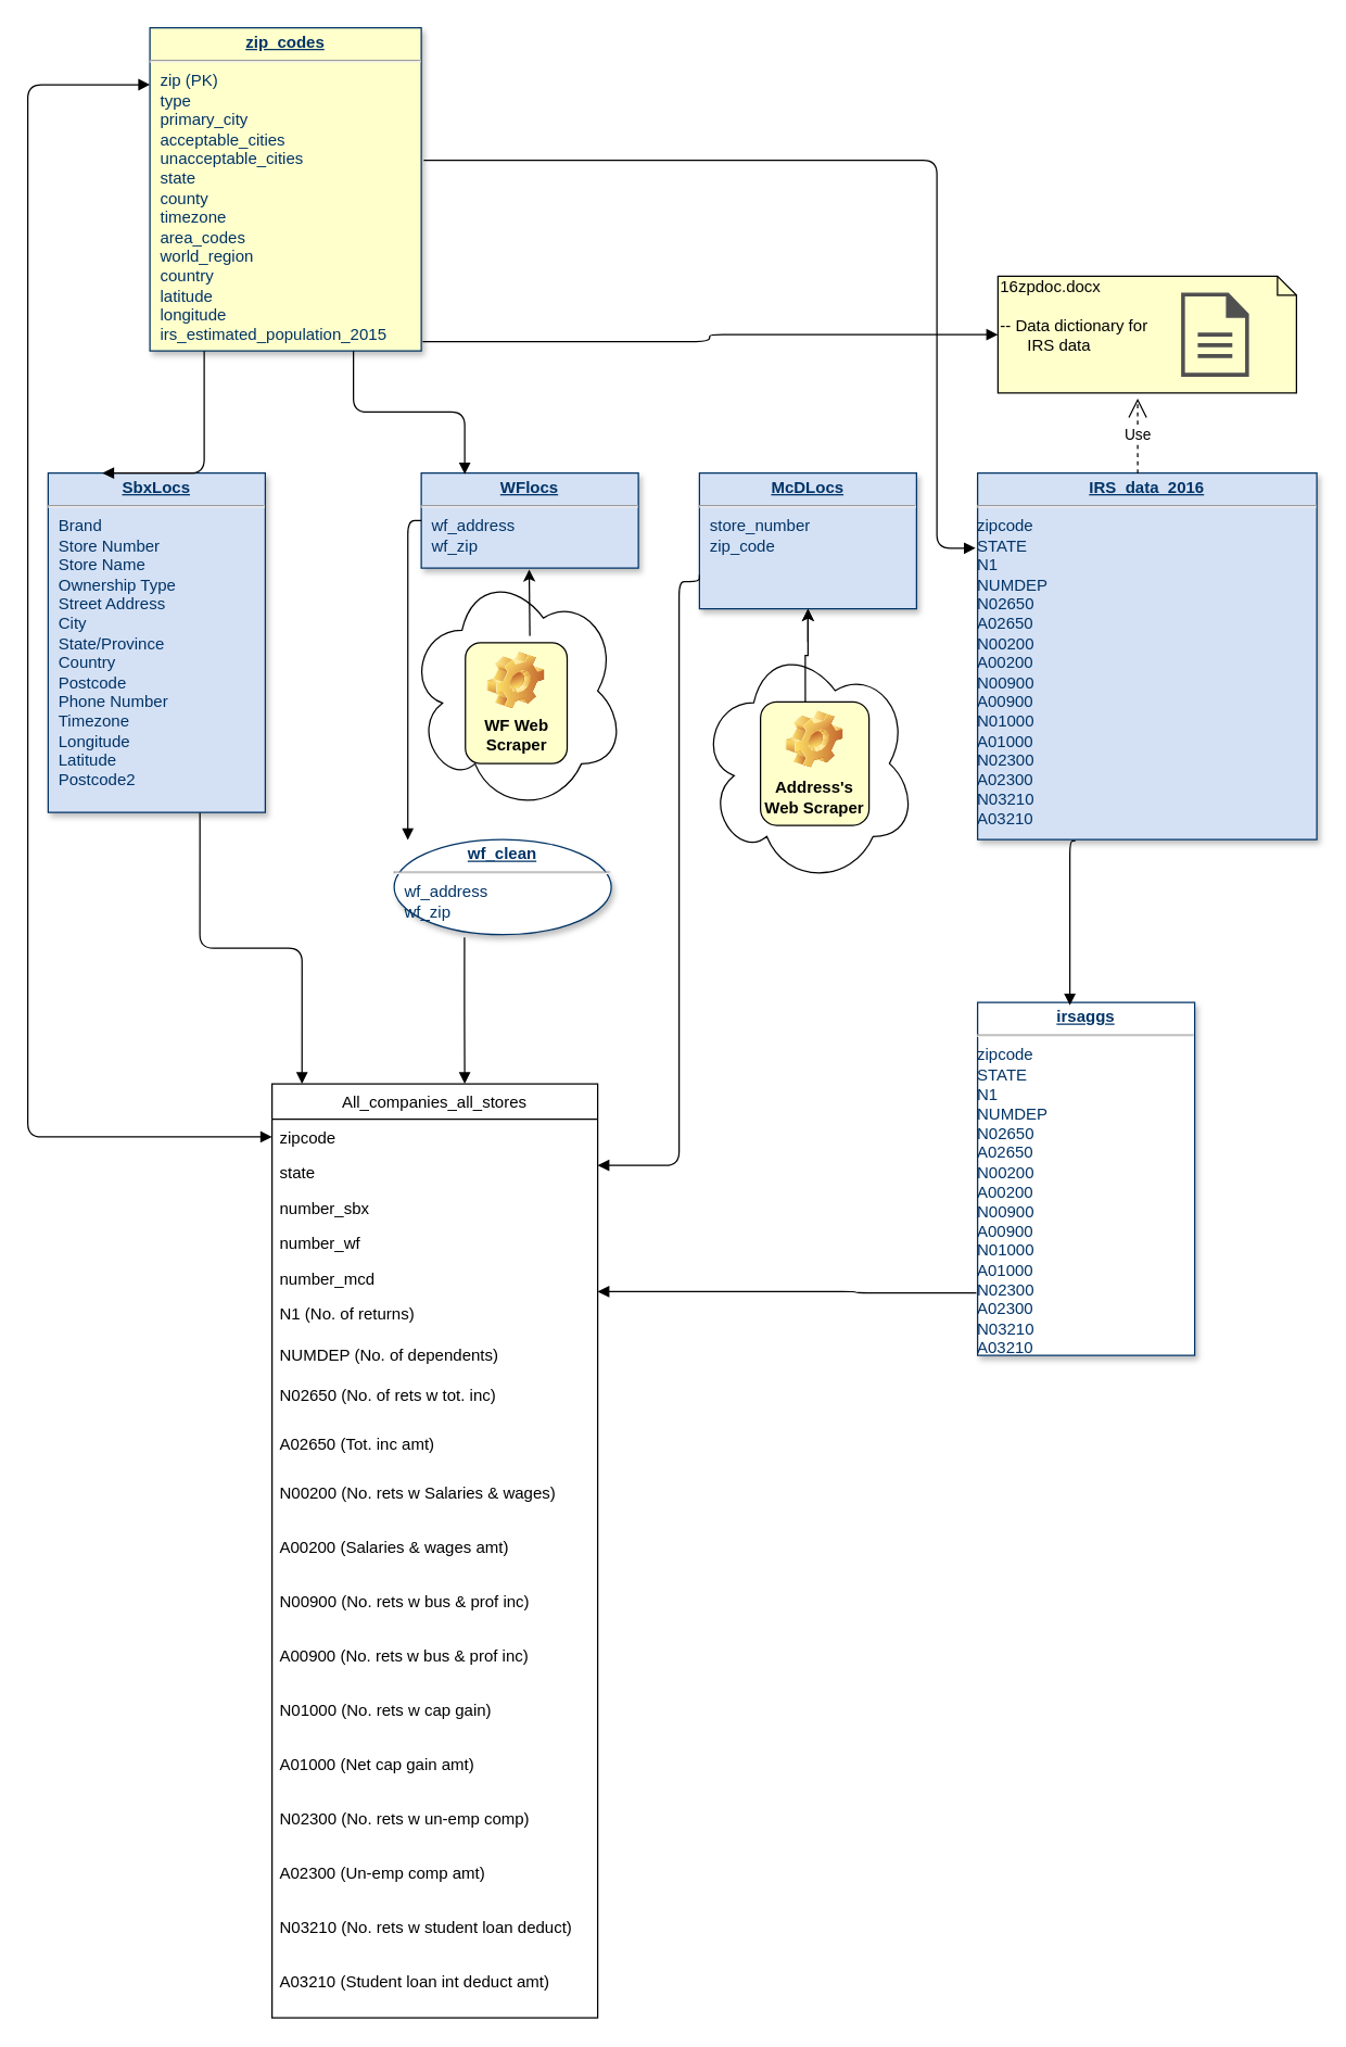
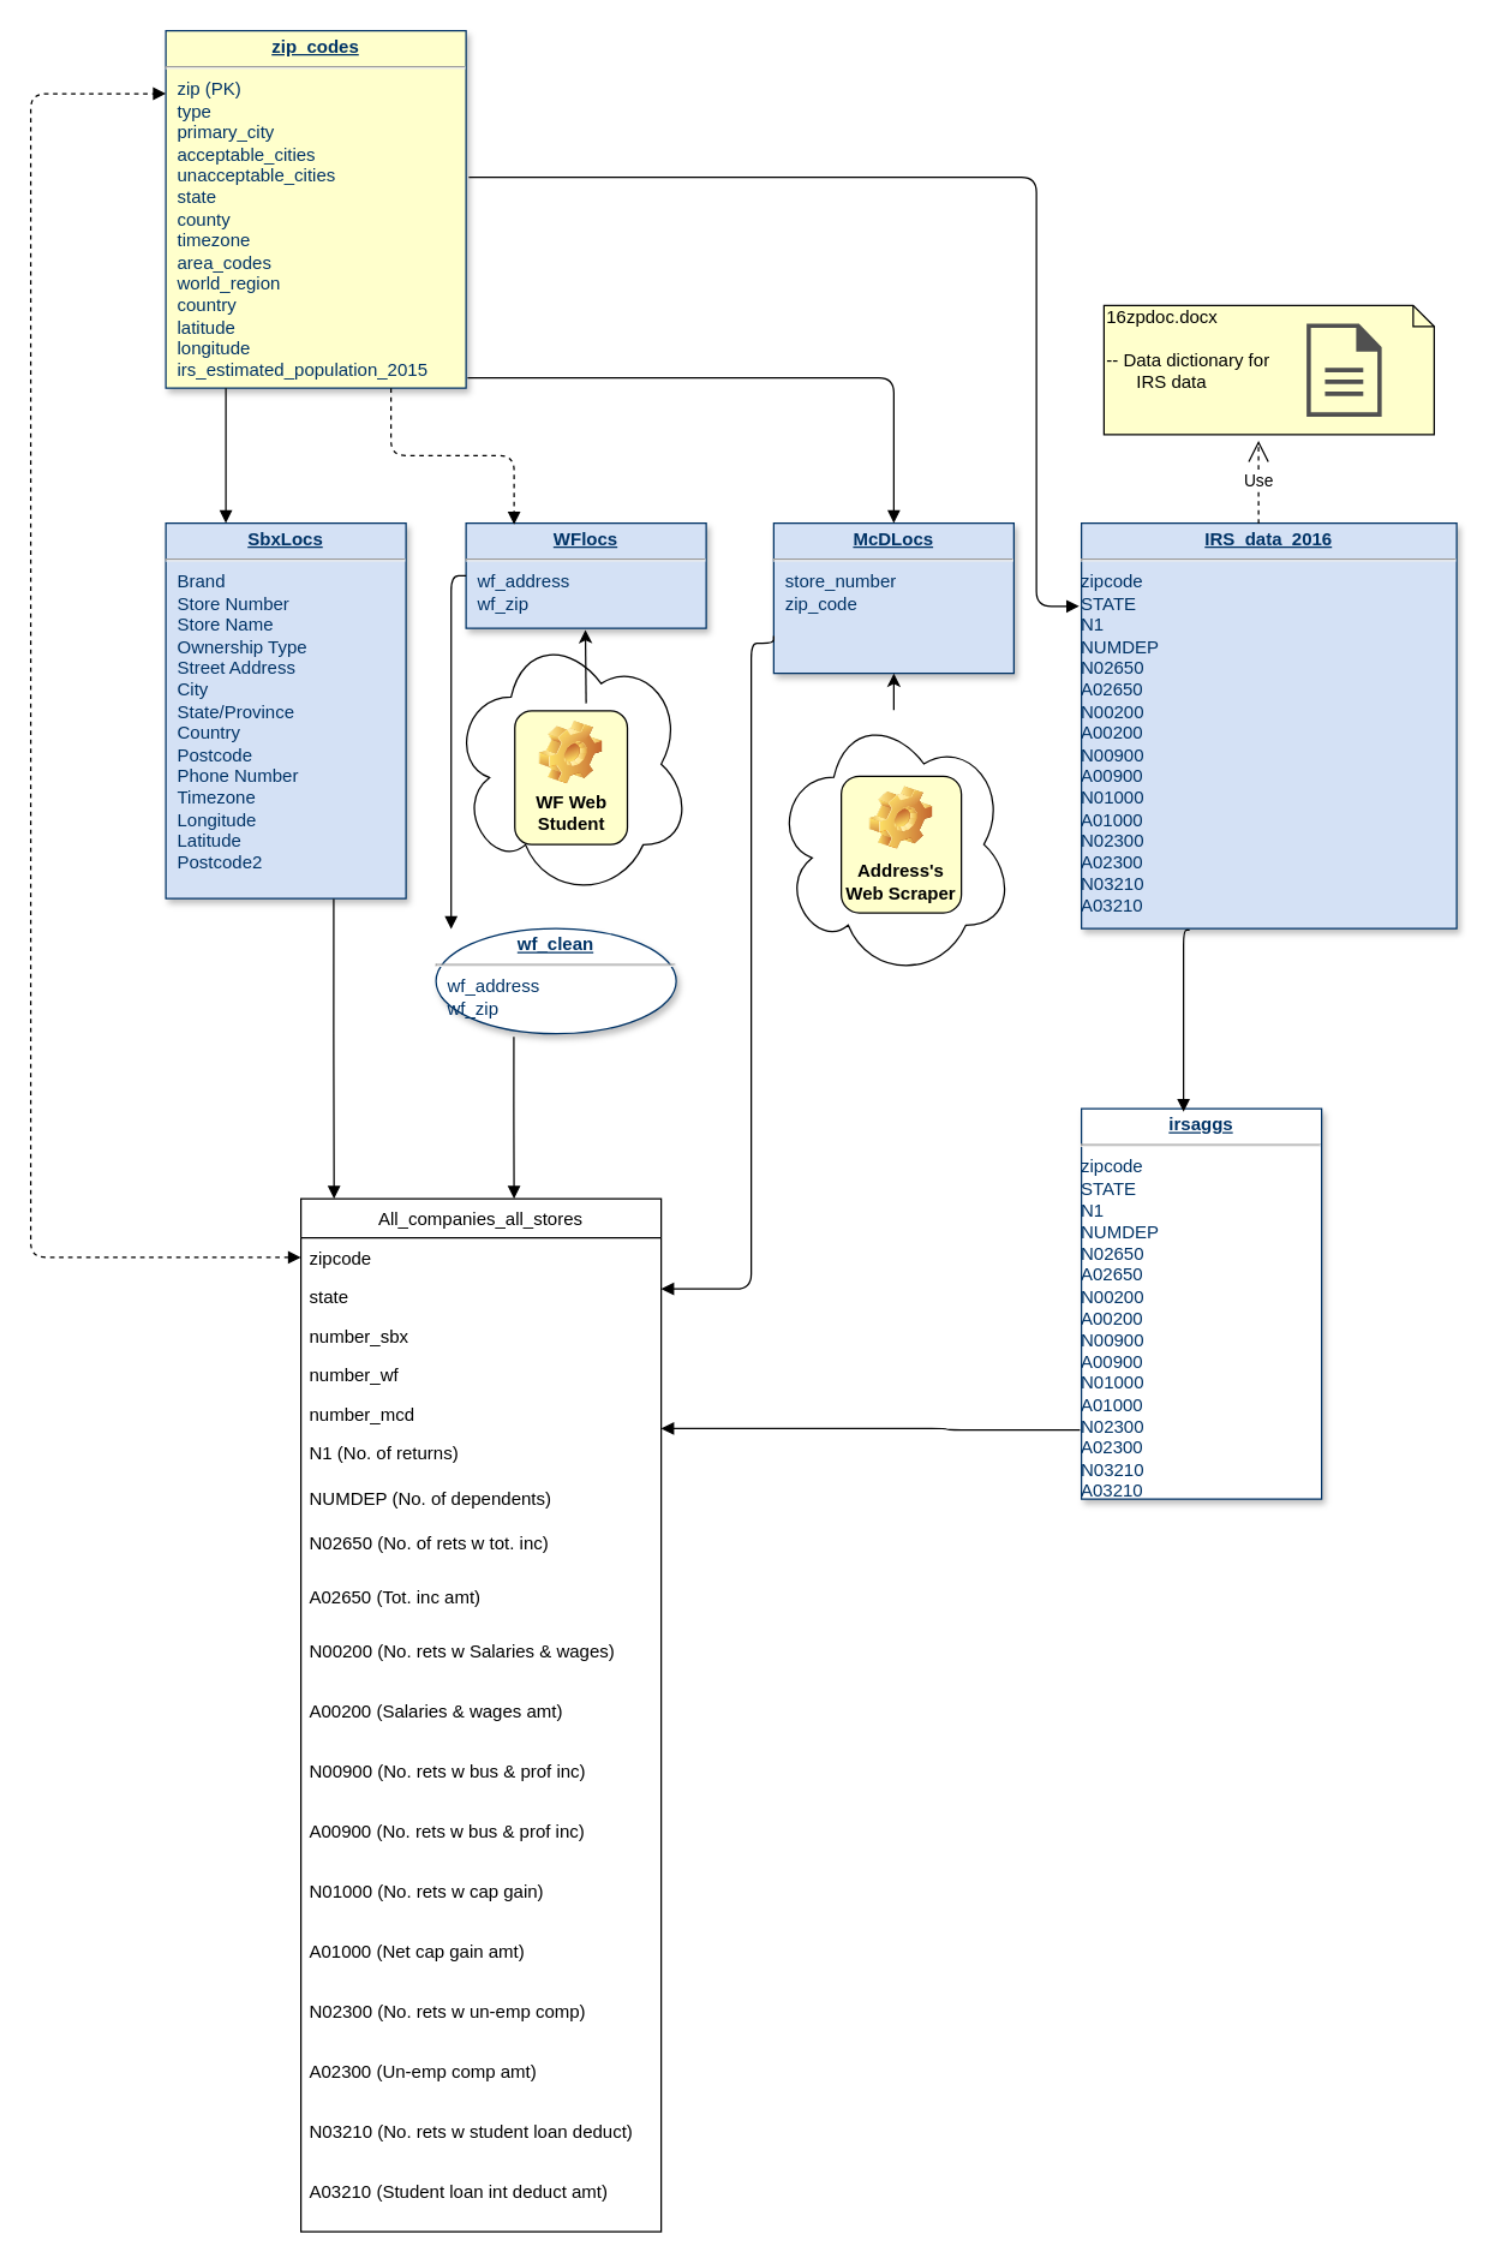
- <mxCell id="15" value="" style="endArrow=block;endFill=1;html=1;edgeStyle=orthogonalEdgeStyle;align=left;verticalAlign=top;exitX=1.005;exitY=0.971;exitDx=0;exitDy=0;exitPerimeter=0;" parent="1" source="7" target="3" edge="1"><mxGeometry x="-1" relative="1" as="geometry"><mxPoint x="320" y="246" as="sourcePoint" /><mxPoint x="400" y="246" as="targetPoint" /></mxGeometry></mxCell>
+ <mxCell id="15" value="" style="endArrow=block;endFill=1;html=1;edgeStyle=orthogonalEdgeStyle;align=left;verticalAlign=top;exitX=1.005;exitY=0.971;exitDx=0;exitDy=0;exitPerimeter=0;" parent="1" source="7" target="5" edge="1"><mxGeometry x="-1" relative="1" as="geometry"><mxPoint x="320" y="246" as="sourcePoint" /><mxPoint x="400" y="246" as="targetPoint" /></mxGeometry></mxCell>
- <mxCell id="16" value="" style="endArrow=block;endFill=1;html=1;edgeStyle=orthogonalEdgeStyle;align=left;verticalAlign=top;entryX=0.2;entryY=0.012;entryDx=0;entryDy=0;entryPerimeter=0;exitX=0.75;exitY=1;exitDx=0;exitDy=0;" parent="1" source="7" target="4" edge="1"><mxGeometry x="-0.75" y="-20" relative="1" as="geometry"><mxPoint x="260" y="276.5" as="sourcePoint" /><mxPoint x="420" y="276.5" as="targetPoint" /><mxPoint as="offset" /></mxGeometry></mxCell>
+ <mxCell id="16" value="" style="endArrow=block;endFill=1;html=1;edgeStyle=orthogonalEdgeStyle;align=left;verticalAlign=top;entryX=0.2;entryY=0.012;entryDx=0;entryDy=0;entryPerimeter=0;exitX=0.75;exitY=1;exitDx=0;exitDy=0;dashed=1;" parent="1" source="7" target="4" edge="1"><mxGeometry x="-0.75" y="-20" relative="1" as="geometry"><mxPoint x="260" y="276.5" as="sourcePoint" /><mxPoint x="420" y="276.5" as="targetPoint" /><mxPoint as="offset" /></mxGeometry></mxCell>
- <mxCell id="8" value="&lt;p style=&quot;margin: 0px ; margin-top: 4px ; text-align: center ; text-decoration: underline&quot;&gt;&lt;strong&gt;SbxLocs&lt;/strong&gt;&lt;/p&gt;&lt;hr&gt;&lt;p style=&quot;margin: 0px ; margin-left: 8px&quot;&gt;Brand&lt;/p&gt;&lt;p style=&quot;margin: 0px ; margin-left: 8px&quot;&gt;Store Number&lt;/p&gt;&lt;p style=&quot;margin: 0px ; margin-left: 8px&quot;&gt;Store Name&lt;/p&gt;&lt;p style=&quot;margin: 0px ; margin-left: 8px&quot;&gt;Ownership Type&lt;/p&gt;&lt;p style=&quot;margin: 0px ; margin-left: 8px&quot;&gt;Street Address&lt;/p&gt;&lt;p style=&quot;margin: 0px ; margin-left: 8px&quot;&gt;City&lt;/p&gt;&lt;p style=&quot;margin: 0px ; margin-left: 8px&quot;&gt;State/Province&lt;/p&gt;&lt;p style=&quot;margin: 0px ; margin-left: 8px&quot;&gt;Country&lt;/p&gt;&lt;p style=&quot;margin: 0px ; margin-left: 8px&quot;&gt;Postcode&lt;/p&gt;&lt;p style=&quot;margin: 0px ; margin-left: 8px&quot;&gt;Phone Number&lt;/p&gt;&lt;p style=&quot;margin: 0px ; margin-left: 8px&quot;&gt;Timezone&lt;/p&gt;&lt;p style=&quot;margin: 0px ; margin-left: 8px&quot;&gt;Longitude&lt;/p&gt;&lt;p style=&quot;margin: 0px ; margin-left: 8px&quot;&gt;Latitude&lt;/p&gt;&lt;p style=&quot;margin: 0px ; margin-left: 8px&quot;&gt;Postcode2&lt;/p&gt;" style="verticalAlign=top;align=left;overflow=fill;fontSize=12;fontFamily=Helvetica;html=1;strokeColor=#003366;shadow=1;fillColor=#D4E1F5;fontColor=#003366" parent="1" vertex="1"><mxGeometry x="35" y="348" width="160" height="250" as="geometry" /></mxCell>
+ <mxCell id="8" value="&lt;p style=&quot;margin: 0px ; margin-top: 4px ; text-align: center ; text-decoration: underline&quot;&gt;&lt;strong&gt;SbxLocs&lt;/strong&gt;&lt;/p&gt;&lt;hr&gt;&lt;p style=&quot;margin: 0px ; margin-left: 8px&quot;&gt;Brand&lt;/p&gt;&lt;p style=&quot;margin: 0px ; margin-left: 8px&quot;&gt;Store Number&lt;/p&gt;&lt;p style=&quot;margin: 0px ; margin-left: 8px&quot;&gt;Store Name&lt;/p&gt;&lt;p style=&quot;margin: 0px ; margin-left: 8px&quot;&gt;Ownership Type&lt;/p&gt;&lt;p style=&quot;margin: 0px ; margin-left: 8px&quot;&gt;Street Address&lt;/p&gt;&lt;p style=&quot;margin: 0px ; margin-left: 8px&quot;&gt;City&lt;/p&gt;&lt;p style=&quot;margin: 0px ; margin-left: 8px&quot;&gt;State/Province&lt;/p&gt;&lt;p style=&quot;margin: 0px ; margin-left: 8px&quot;&gt;Country&lt;/p&gt;&lt;p style=&quot;margin: 0px ; margin-left: 8px&quot;&gt;Postcode&lt;/p&gt;&lt;p style=&quot;margin: 0px ; margin-left: 8px&quot;&gt;Phone Number&lt;/p&gt;&lt;p style=&quot;margin: 0px ; margin-left: 8px&quot;&gt;Timezone&lt;/p&gt;&lt;p style=&quot;margin: 0px ; margin-left: 8px&quot;&gt;Longitude&lt;/p&gt;&lt;p style=&quot;margin: 0px ; margin-left: 8px&quot;&gt;Latitude&lt;/p&gt;&lt;p style=&quot;margin: 0px ; margin-left: 8px&quot;&gt;Postcode2&lt;/p&gt;" style="verticalAlign=top;align=left;overflow=fill;fontSize=12;fontFamily=Helvetica;html=1;strokeColor=#003366;shadow=1;fillColor=#D4E1F5;fontColor=#003366" parent="1" vertex="1"><mxGeometry x="110" y="348" width="160" height="250" as="geometry" /></mxCell>
- <mxCell id="37" value="" style="endArrow=block;startArrow=block;endFill=1;startFill=1;html=1;entryX=0;entryY=0.176;entryDx=0;entryDy=0;entryPerimeter=0;exitX=0;exitY=0.5;exitDx=0;exitDy=0;" parent="1" source="18" target="7" edge="1"><mxGeometry width="160" relative="1" as="geometry"><mxPoint x="20" y="924" as="sourcePoint" /><mxPoint x="170" y="100" as="targetPoint" /><Array as="points"><mxPoint x="20" y="837" /><mxPoint x="20" y="62" /></Array></mxGeometry></mxCell>
+ <mxCell id="37" value="" style="endArrow=block;startArrow=block;endFill=1;startFill=1;html=1;entryX=0;entryY=0.176;entryDx=0;entryDy=0;entryPerimeter=0;exitX=0;exitY=0.5;exitDx=0;exitDy=0;dashed=1;" parent="1" source="18" target="7" edge="1"><mxGeometry width="160" relative="1" as="geometry"><mxPoint x="20" y="924" as="sourcePoint" /><mxPoint x="170" y="100" as="targetPoint" /><Array as="points"><mxPoint x="20" y="837" /><mxPoint x="20" y="62" /></Array></mxGeometry></mxCell>
- <mxCell id="12" value="" style="edgeStyle=orthogonalEdgeStyle;rounded=0;orthogonalLoop=1;jettySize=auto;html=1;exitX=0.413;exitY=0.016;exitDx=0;exitDy=0;exitPerimeter=0;" edge="1" parent="1" source="13" target="5"><mxGeometry relative="1" as="geometry" /></mxCell>
- <mxCell id="39" value="WF Web Scraper" style="label;whiteSpace=wrap;html=1;align=center;verticalAlign=bottom;spacingLeft=0;spacingBottom=4;imageAlign=center;imageVerticalAlign=top;image=img/clipart/Gear_128x128.png;fillColor=#FFFFCC;" parent="1" vertex="1"><mxGeometry x="342.5" y="473" width="75" height="89" as="geometry" /></mxCell>
+ <mxCell id="39" value="WF Web Student" style="label;whiteSpace=wrap;html=1;align=center;verticalAlign=bottom;spacingLeft=0;spacingBottom=4;imageAlign=center;imageVerticalAlign=top;image=img/clipart/Gear_128x128.png;fillColor=#FFFFCC;" parent="1" vertex="1"><mxGeometry x="342.5" y="473" width="75" height="89" as="geometry" /></mxCell>
